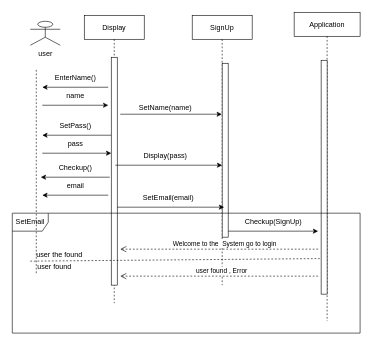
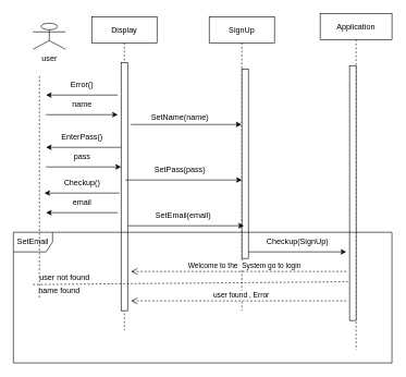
- <mxCell id="5" value="EnterName()" style="text;html=1;align=center;verticalAlign=middle;resizable=0;points=[];autosize=1;strokeColor=none;fillColor=none;" vertex="1" parent="2"><mxGeometry x="-60" y="90" width="90" height="30" as="geometry" /></mxCell>
+ <mxCell id="5" value="Error()" style="text;html=1;align=center;verticalAlign=middle;resizable=0;points=[];autosize=1;strokeColor=none;fillColor=none;" vertex="1" parent="2"><mxGeometry x="-60" y="90" width="90" height="30" as="geometry" /></mxCell>
- <mxCell id="22" value="SetPass()" style="text;html=1;align=center;verticalAlign=middle;resizable=0;points=[];autosize=1;strokeColor=none;fillColor=none;" vertex="1" parent="1"><mxGeometry x="80" y="195" width="90" height="30" as="geometry" /></mxCell>
+ <mxCell id="22" value="EnterPass()" style="text;html=1;align=center;verticalAlign=middle;resizable=0;points=[];autosize=1;strokeColor=none;fillColor=none;" vertex="1" parent="1"><mxGeometry x="80" y="195" width="90" height="30" as="geometry" /></mxCell>
- <mxCell id="26" value="Display(pass)" style="text;html=1;align=center;verticalAlign=middle;resizable=0;points=[];autosize=1;strokeColor=none;fillColor=none;" vertex="1" parent="1"><mxGeometry x="225" y="245" width="100" height="30" as="geometry" /></mxCell>
+ <mxCell id="26" value="SetPass(pass)" style="text;html=1;align=center;verticalAlign=middle;resizable=0;points=[];autosize=1;strokeColor=none;fillColor=none;" vertex="1" parent="1"><mxGeometry x="225" y="245" width="100" height="30" as="geometry" /></mxCell>
- <mxCell id="37" value="user the found&amp;nbsp;" style="text;html=1;align=center;verticalAlign=middle;resizable=0;points=[];autosize=1;strokeColor=none;fillColor=none;" vertex="1" parent="1"><mxGeometry x="50" y="410" width="100" height="30" as="geometry" /></mxCell>
+ <mxCell id="37" value="user not found&amp;nbsp;" style="text;html=1;align=center;verticalAlign=middle;resizable=0;points=[];autosize=1;strokeColor=none;fillColor=none;" vertex="1" parent="1"><mxGeometry x="50" y="410" width="100" height="30" as="geometry" /></mxCell>
- <mxCell id="36" value="user found" style="text;html=1;align=center;verticalAlign=middle;resizable=0;points=[];autosize=1;strokeColor=none;fillColor=none;" vertex="1" parent="1"><mxGeometry x="50" y="430" width="80" height="30" as="geometry" /></mxCell>
+ <mxCell id="36" value="name found" style="text;html=1;align=center;verticalAlign=middle;resizable=0;points=[];autosize=1;strokeColor=none;fillColor=none;" vertex="1" parent="1"><mxGeometry x="50" y="430" width="80" height="30" as="geometry" /></mxCell>
